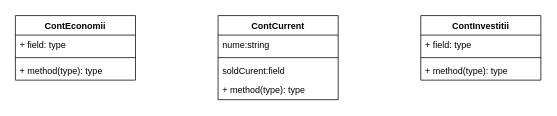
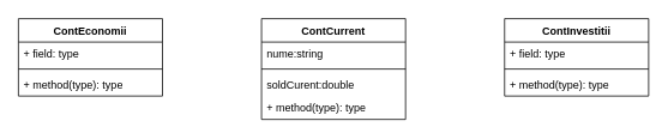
- <mxCell id="9" value="soldCurent:field" style="text;strokeColor=none;fillColor=none;align=left;verticalAlign=top;spacingLeft=4;spacingRight=4;overflow=hidden;rotatable=0;points=[[0,0.5],[1,0.5]];portConstraint=eastwest;whiteSpace=wrap;html=1;" vertex="1" parent="6"><mxGeometry y="60" width="160" height="26" as="geometry" /></mxCell>
+ <mxCell id="9" value="soldCurent:double" style="text;strokeColor=none;fillColor=none;align=left;verticalAlign=top;spacingLeft=4;spacingRight=4;overflow=hidden;rotatable=0;points=[[0,0.5],[1,0.5]];portConstraint=eastwest;whiteSpace=wrap;html=1;" vertex="1" parent="6"><mxGeometry y="60" width="160" height="26" as="geometry" /></mxCell>
